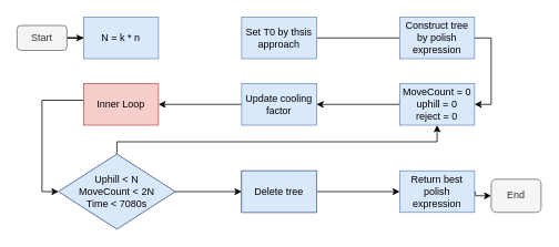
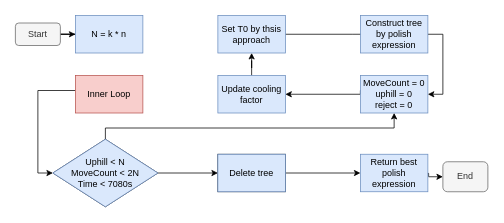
- <mxCell id="7" style="edgeStyle=orthogonalEdgeStyle;rounded=0;orthogonalLoop=1;jettySize=auto;html=1;entryX=1;entryY=0.5;entryDx=0;entryDy=0;" edge="1" parent="1" source="8" target="17"><mxGeometry relative="1" as="geometry" /></mxCell>
+ <mxCell id="7" style="edgeStyle=orthogonalEdgeStyle;rounded=0;orthogonalLoop=1;jettySize=auto;html=1;" edge="1" parent="1" source="8" target="13"><mxGeometry relative="1" as="geometry" /></mxCell>
